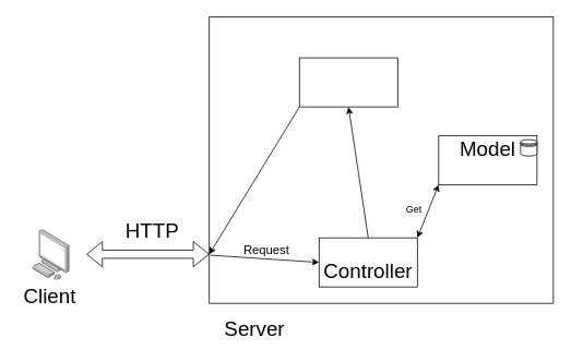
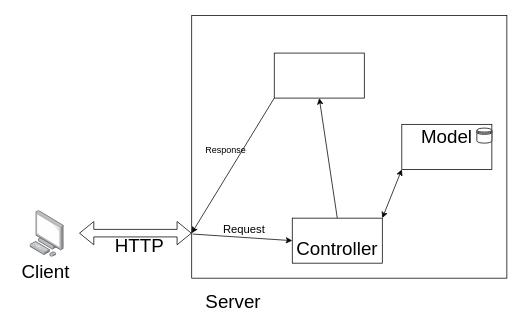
+ <mxCell id="26" value="Response" style="text;html=1;align=center;verticalAlign=middle;resizable=0;points=[];autosize=1;fontSize=12;" vertex="1" parent="24"><mxGeometry x="10" width="70" height="20" as="geometry" /></mxCell>
- <mxCell id="23" value="&lt;font style=&quot;font-size: 12px&quot;&gt;Get&lt;/font&gt;" style="text;html=1;strokeColor=none;fillColor=none;align=center;verticalAlign=middle;whiteSpace=wrap;rounded=0;fontSize=25;" vertex="1" parent="21"><mxGeometry width="40" height="20" as="geometry" /></mxCell>
- <mxCell id="8" value="HTTP" style="text;html=1;align=center;verticalAlign=middle;resizable=0;points=[];autosize=1;fontSize=25;" vertex="1" parent="1"><mxGeometry x="145" y="260" width="80" height="40" as="geometry" /></mxCell>
+ <mxCell id="8" value="HTTP" style="text;html=1;align=center;verticalAlign=middle;resizable=0;points=[];autosize=1;fontSize=25;" vertex="1" parent="1"><mxGeometry x="145" y="305" width="80" height="40" as="geometry" /></mxCell>
